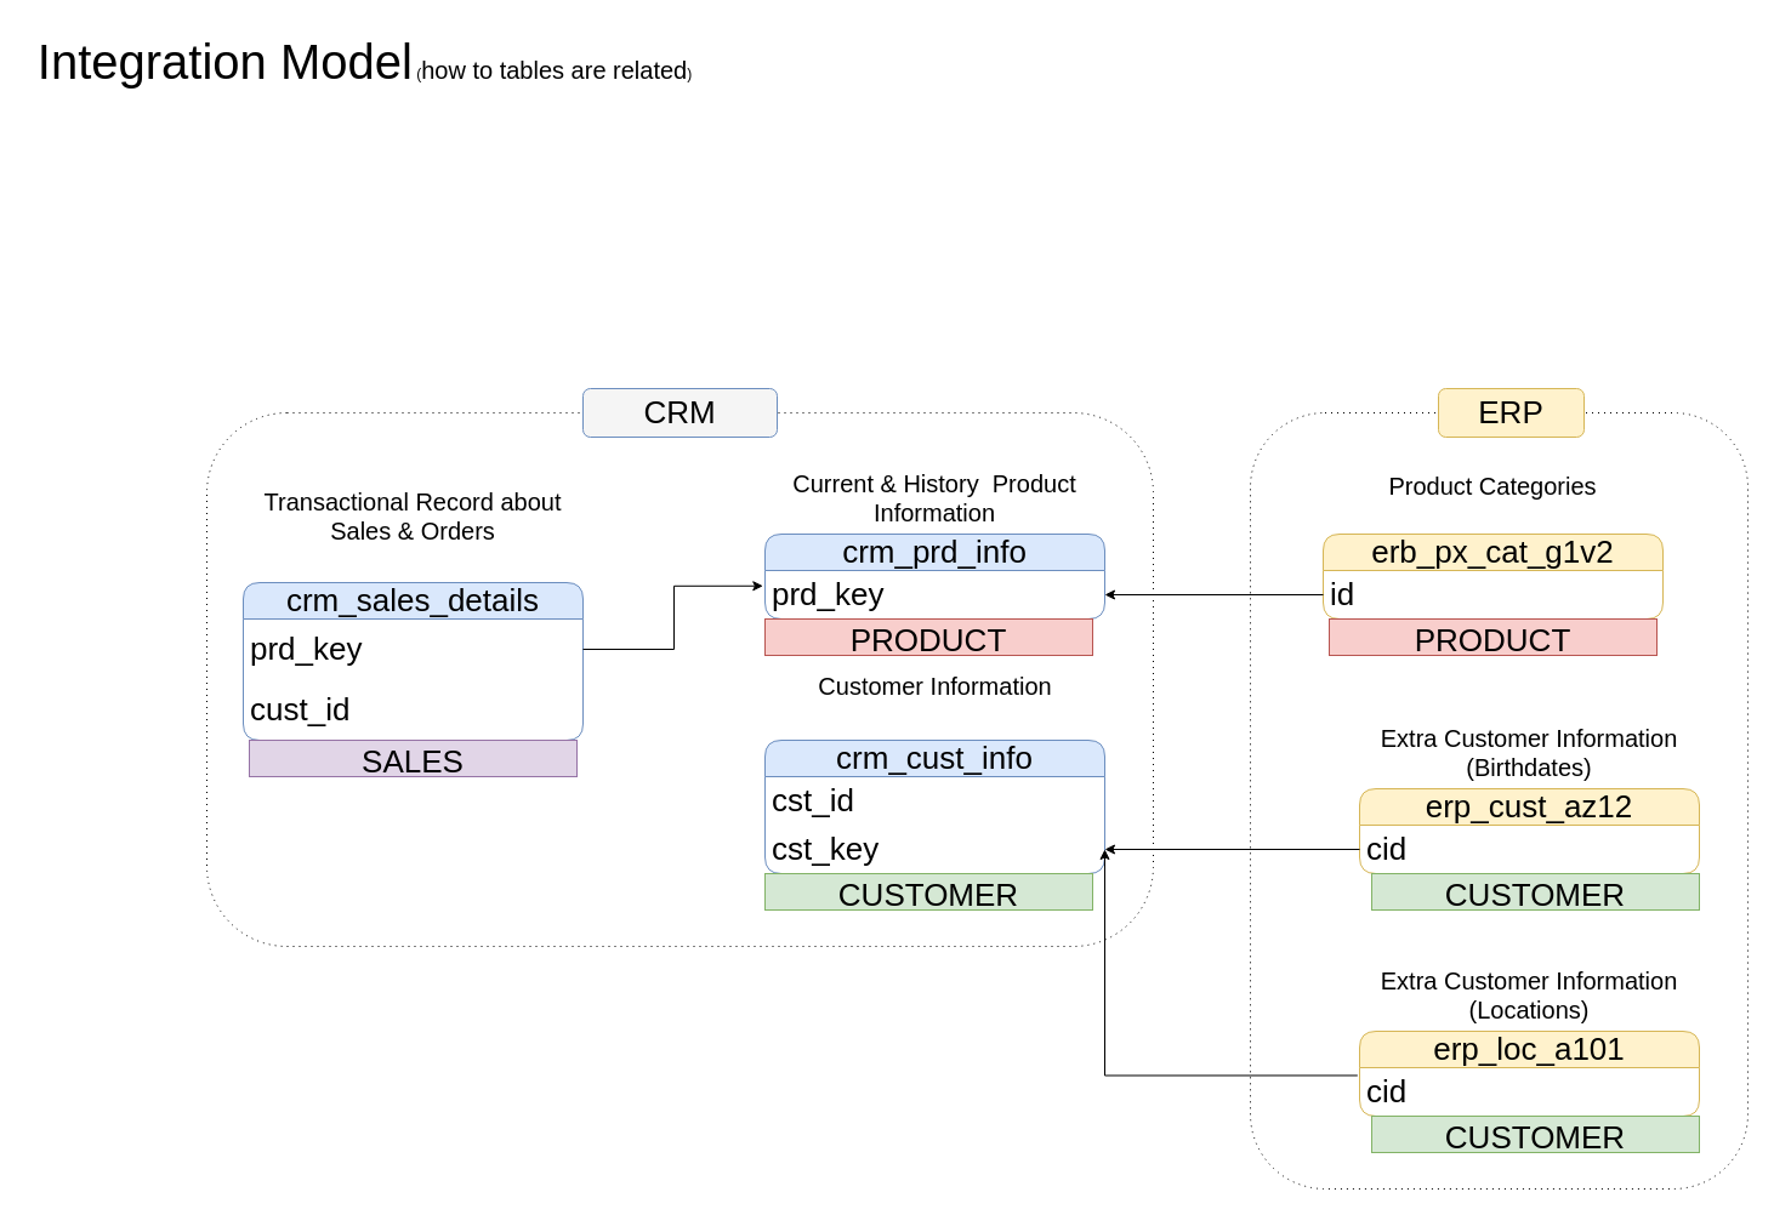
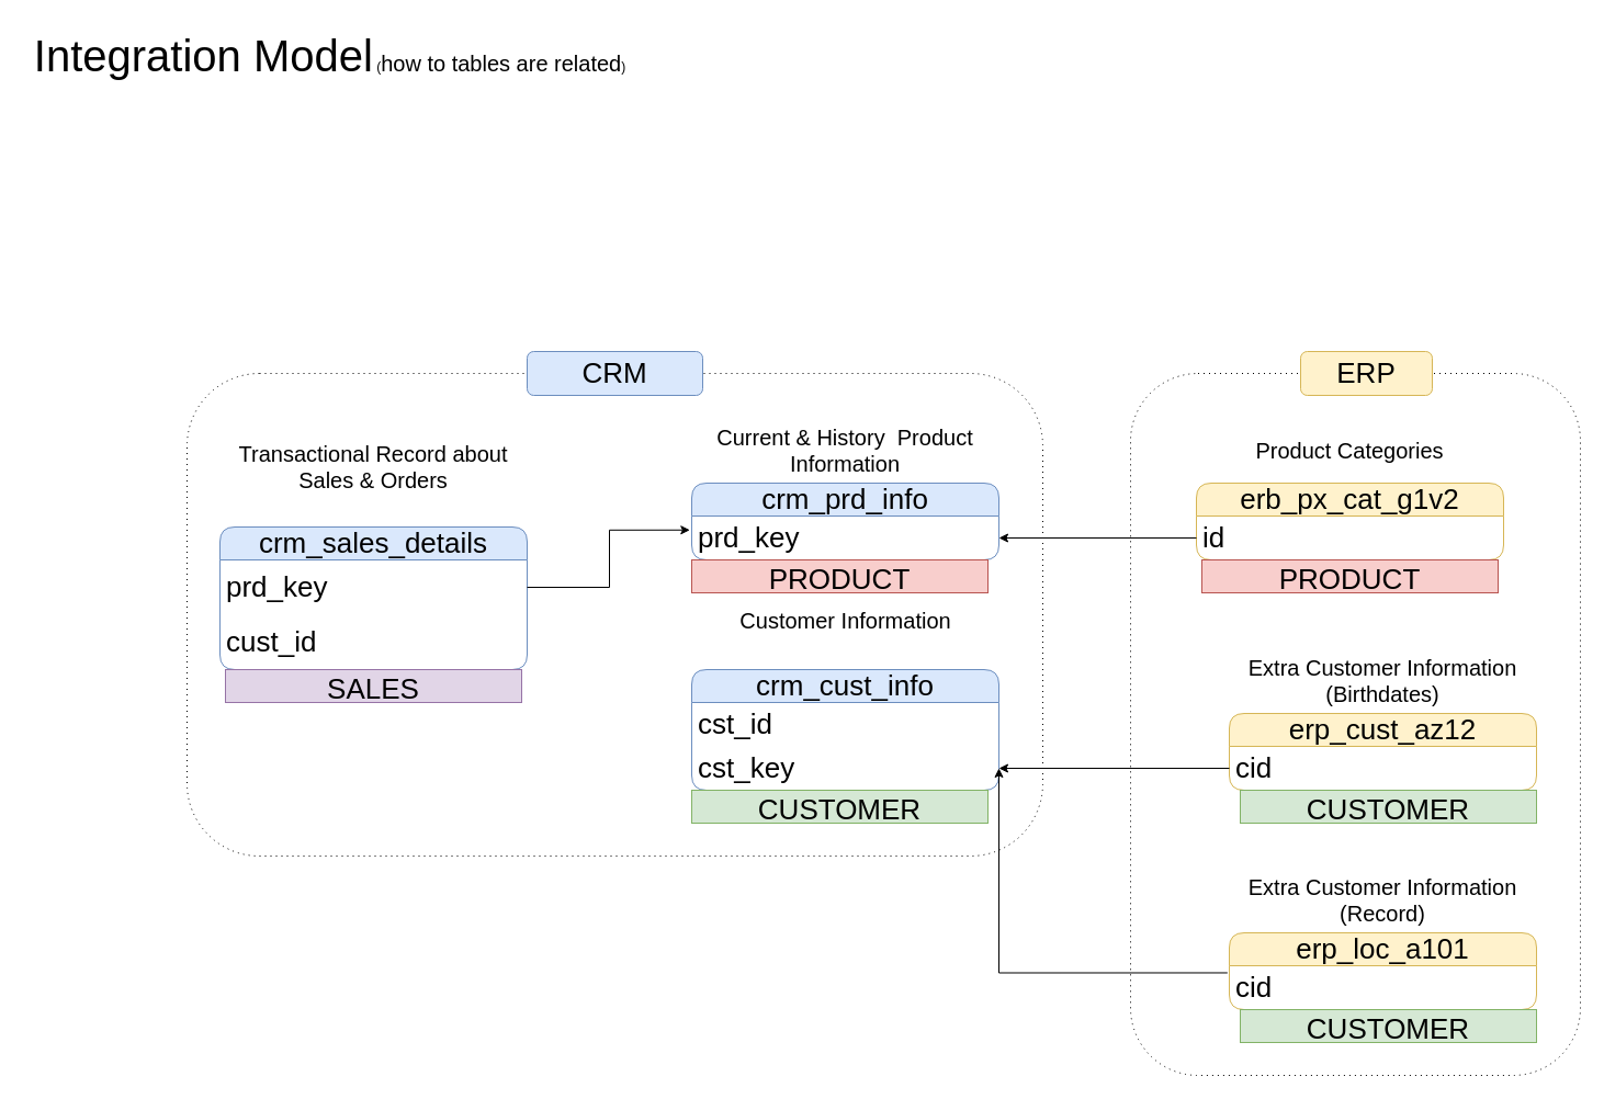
- <mxCell id="28" value="&lt;font style=&quot;font-size: 26px;&quot;&gt;CRM&lt;/font&gt;" style="rounded=1;whiteSpace=wrap;html=1;fillColor=#f5f5f5;strokeColor=#6c8ebf;" parent="1" vertex="1"><mxGeometry x="480" y="320" width="160" height="40" as="geometry" /></mxCell>
+ <mxCell id="28" value="&lt;font style=&quot;font-size: 26px;&quot;&gt;CRM&lt;/font&gt;" style="rounded=1;whiteSpace=wrap;html=1;fillColor=#dae8fc;strokeColor=#6c8ebf;" parent="1" vertex="1"><mxGeometry x="480" y="320" width="160" height="40" as="geometry" /></mxCell>
- <mxCell id="25" value="&lt;font style=&quot;font-size: 20px;&quot;&gt;Product Categories&lt;/font&gt;" style="text;html=1;align=center;verticalAlign=middle;whiteSpace=wrap;rounded=0;" parent="1" vertex="1"><mxGeometry x="1100" y="380" width="260" height="40" as="geometry" /></mxCell>
+ <mxCell id="25" value="&lt;font style=&quot;font-size: 20px;&quot;&gt;Product Categories&lt;/font&gt;" style="text;html=1;align=center;verticalAlign=middle;whiteSpace=wrap;rounded=0;" parent="1" vertex="1"><mxGeometry x="1100" y="390" width="260" height="40" as="geometry" /></mxCell>
- <mxCell id="21" value="&lt;font style=&quot;font-size: 20px;&quot;&gt;Extra Customer Information (Locations)&lt;/font&gt;" style="text;html=1;align=center;verticalAlign=middle;whiteSpace=wrap;rounded=0;" parent="1" vertex="1"><mxGeometry x="1130" y="800" width="260" height="40" as="geometry" /></mxCell>
+ <mxCell id="21" value="&lt;font style=&quot;font-size: 20px;&quot;&gt;Extra Customer Information (Record)&lt;/font&gt;" style="text;html=1;align=center;verticalAlign=middle;whiteSpace=wrap;rounded=0;" parent="1" vertex="1"><mxGeometry x="1130" y="800" width="260" height="40" as="geometry" /></mxCell>
